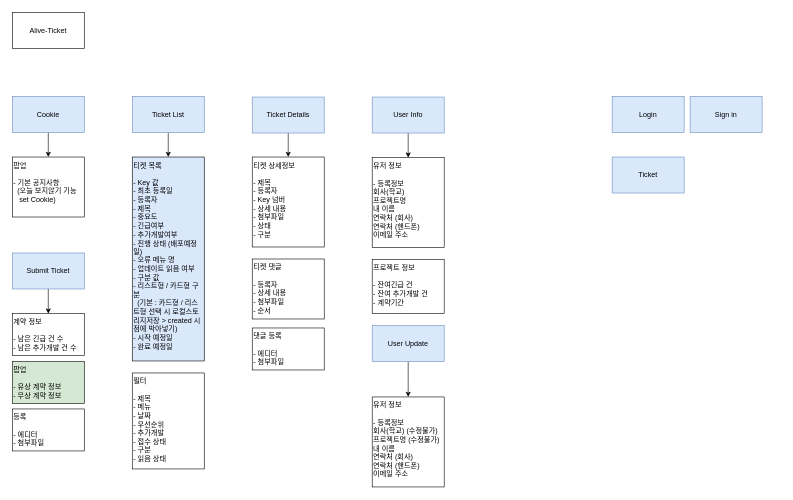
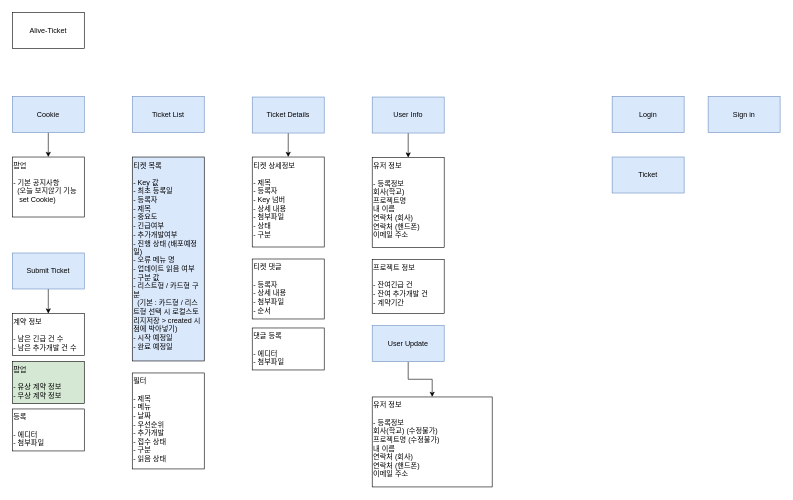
- <mxCell id="13" value="Sign in" style="whiteSpace=wrap;html=1;rounded=0;fillColor=#dae8fc;strokeColor=#6c8ebf;" parent="1" vertex="1"><mxGeometry x="1150" y="160" width="120" height="60" as="geometry" /></mxCell>
+ <mxCell id="13" value="Sign in" style="whiteSpace=wrap;html=1;rounded=0;fillColor=#dae8fc;strokeColor=#6c8ebf;" parent="1" vertex="1"><mxGeometry x="1180" y="160" width="120" height="60" as="geometry" /></mxCell>
- <mxCell id="7" value="" style="edgeStyle=orthogonalEdgeStyle;rounded=0;orthogonalLoop=1;jettySize=auto;html=1;" parent="1" source="8" target="20" edge="1"><mxGeometry relative="1" as="geometry" /></mxCell>
- <mxCell id="29" value="유저 정보&lt;br&gt;&lt;br&gt;- 등록정보&amp;nbsp;&lt;br&gt;회사(학교) (수정불가)&lt;br&gt;프로젝트명 (수정불가)&lt;br&gt;내 이름&lt;br&gt;연락처 (회사)&lt;br&gt;연락처 (핸드폰)&lt;br&gt;이메일 주소" style="whiteSpace=wrap;html=1;rounded=0;align=left;verticalAlign=top;" parent="1" vertex="1"><mxGeometry x="620" y="661" width="120" height="150" as="geometry" /></mxCell>
+ <mxCell id="29" value="유저 정보&lt;br&gt;&lt;br&gt;- 등록정보&amp;nbsp;&lt;br&gt;회사(학교) (수정불가)&lt;br&gt;프로젝트명 (수정불가)&lt;br&gt;내 이름&lt;br&gt;연락처 (회사)&lt;br&gt;연락처 (핸드폰)&lt;br&gt;이메일 주소" style="whiteSpace=wrap;html=1;rounded=0;align=left;verticalAlign=top;" parent="1" vertex="1"><mxGeometry x="620" y="661" width="200" height="150" as="geometry" /></mxCell>
